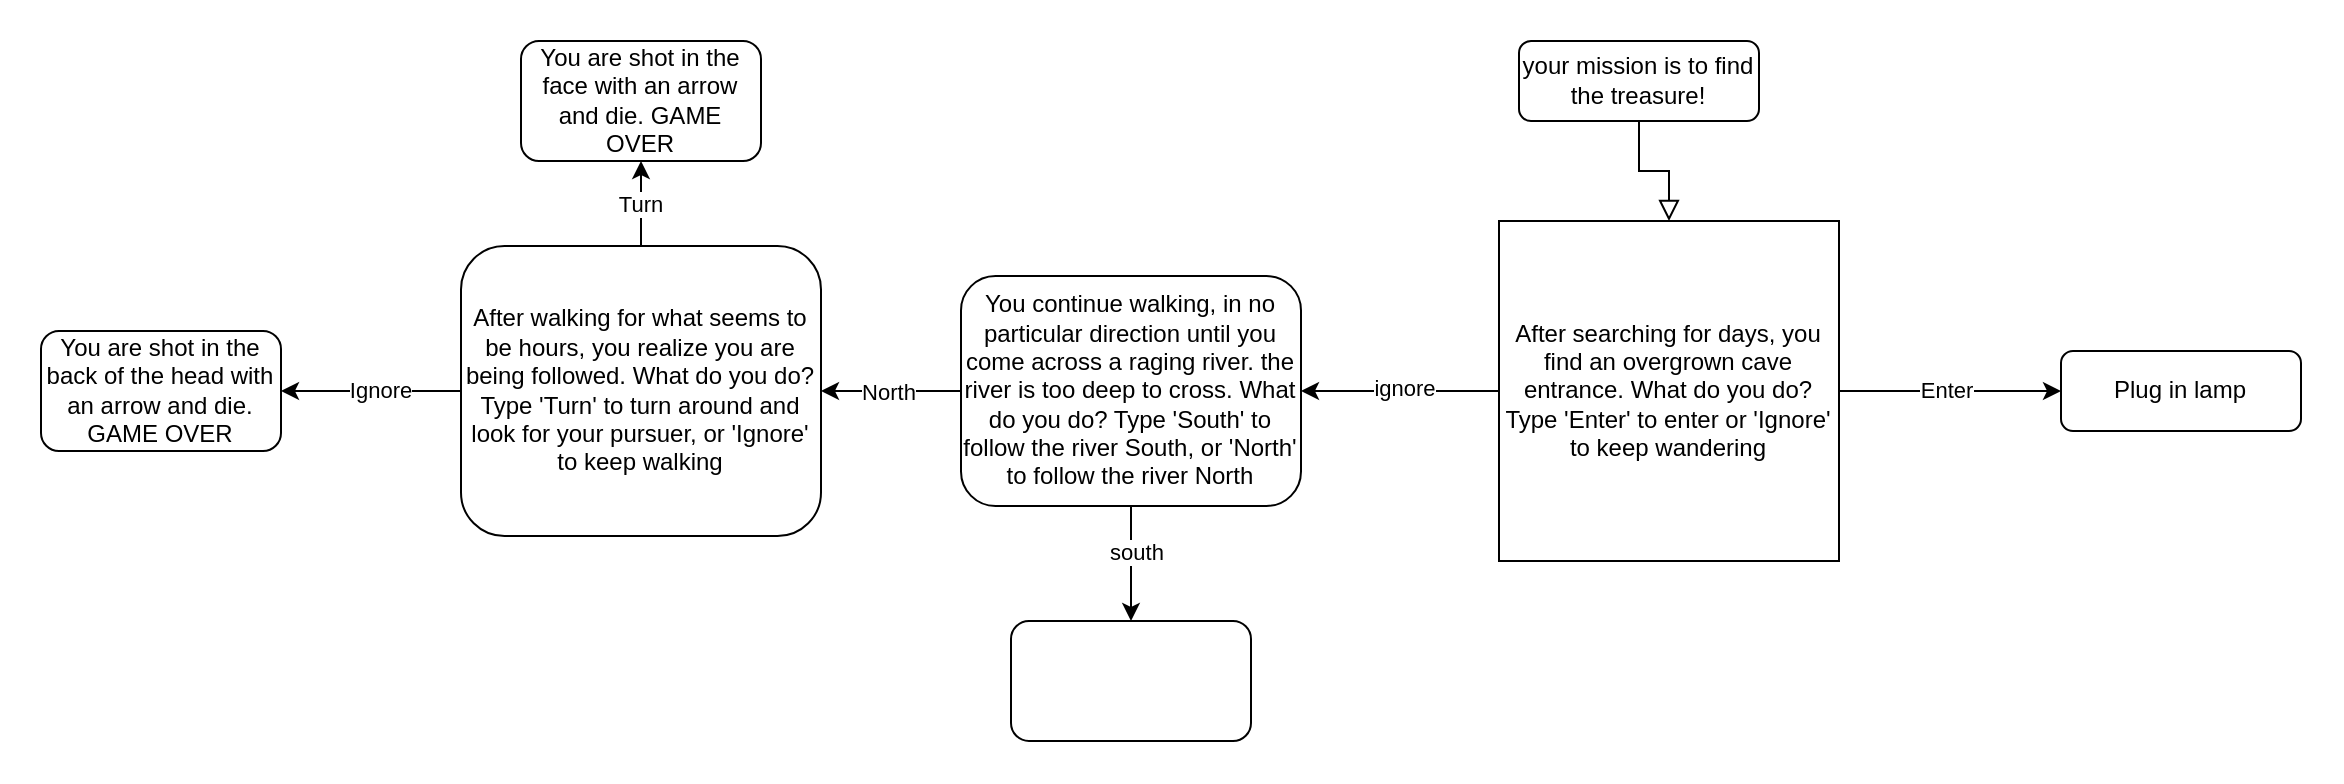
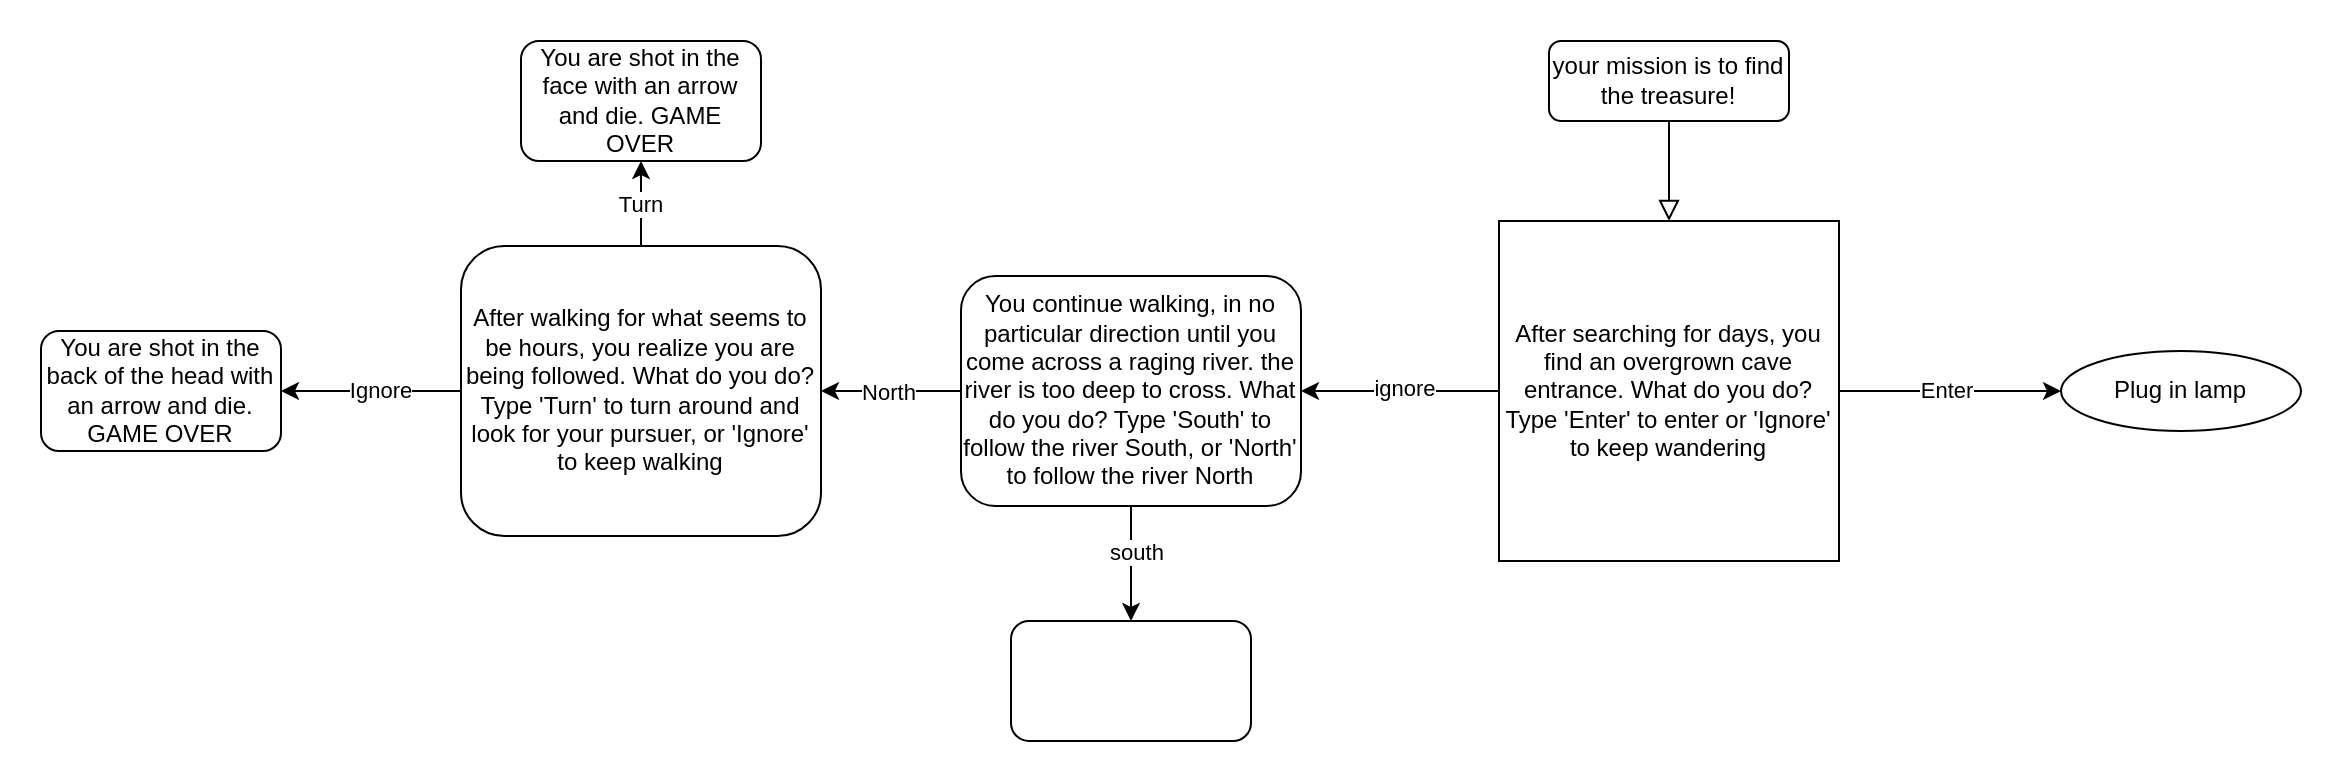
- <mxCell id="3" value="your mission is to find the treasure!" style="rounded=1;whiteSpace=wrap;html=1;fontSize=12;glass=0;strokeWidth=1;shadow=0;" parent="1" vertex="1"><mxGeometry x="759" y="20" width="120" height="40" as="geometry" /></mxCell>
+ <mxCell id="3" value="your mission is to find the treasure!" style="rounded=1;whiteSpace=wrap;html=1;fontSize=12;glass=0;strokeWidth=1;shadow=0;" parent="1" vertex="1"><mxGeometry x="774" y="20" width="120" height="40" as="geometry" /></mxCell>
- <mxCell id="4" value="Plug in lamp" style="rounded=1;whiteSpace=wrap;html=1;fontSize=12;glass=0;strokeWidth=1;shadow=0;" parent="1" vertex="1"><mxGeometry x="1030" y="175" width="120" height="40" as="geometry" /></mxCell>
+ <mxCell id="4" value="Plug in lamp" style="ellipse;whiteSpace=wrap;html=1;fontSize=12;glass=0;strokeWidth=1;shadow=0;" parent="1" vertex="1"><mxGeometry x="1030" y="175" width="120" height="40" as="geometry" /></mxCell>
